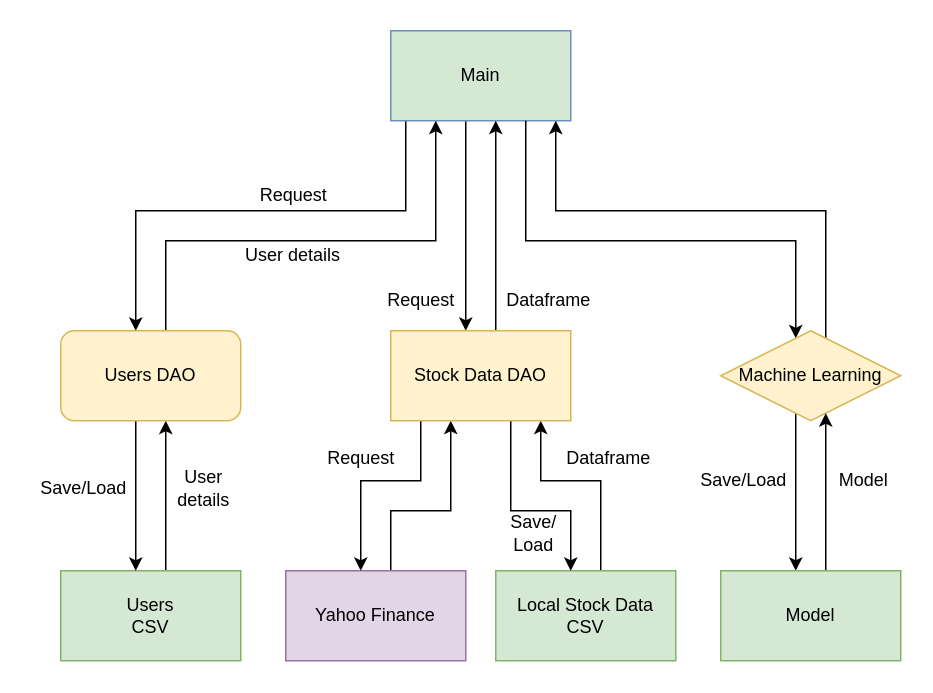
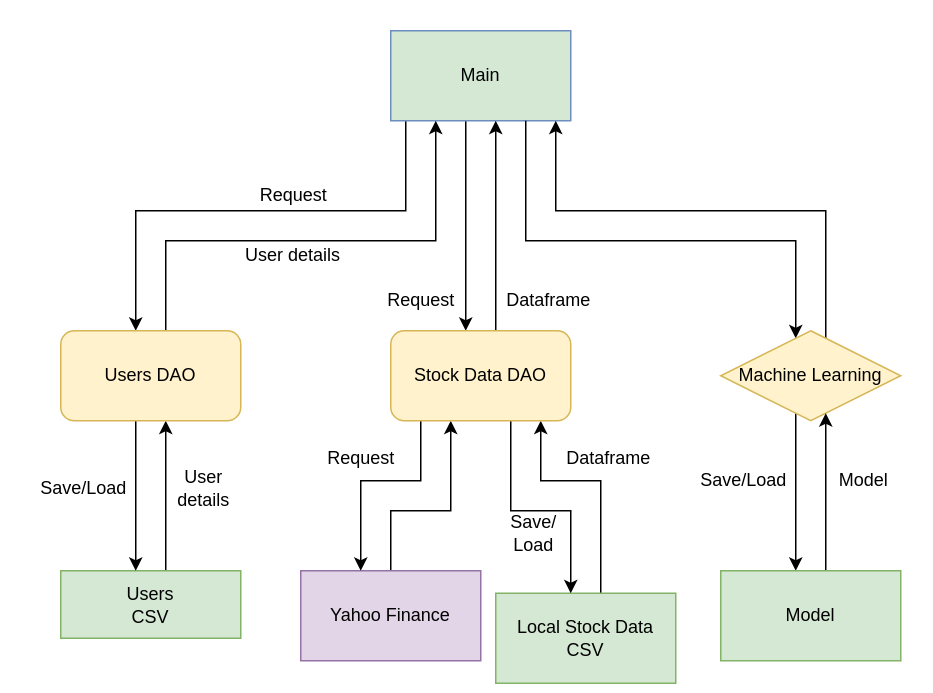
- <mxCell id="17" value="Stock Data DAO" style="rounded=0;whiteSpace=wrap;html=1;fillColor=#fff2cc;strokeColor=#d6b656;" vertex="1" parent="1"><mxGeometry x="260" y="220" width="120" height="60" as="geometry" /></mxCell>
+ <mxCell id="17" value="Stock Data DAO" style="whiteSpace=wrap;html=1;fillColor=#fff2cc;strokeColor=#d6b656;rounded=1;" vertex="1" parent="1"><mxGeometry x="260" y="220" width="120" height="60" as="geometry" /></mxCell>
- <mxCell id="8" value="Users&lt;br&gt;CSV" style="rounded=0;whiteSpace=wrap;html=1;fillColor=#d5e8d4;strokeColor=#82b366;" vertex="1" parent="1"><mxGeometry x="40" y="380" width="120" height="60" as="geometry" /></mxCell>
+ <mxCell id="8" value="Users&lt;br&gt;CSV" style="rounded=0;whiteSpace=wrap;html=1;fillColor=#d5e8d4;strokeColor=#82b366;" vertex="1" parent="1"><mxGeometry x="40" y="380" width="120" height="45" as="geometry" /></mxCell>
- <mxCell id="3" value="Yahoo Finance" style="rounded=0;whiteSpace=wrap;html=1;fillColor=#e1d5e7;strokeColor=#9673a6;" vertex="1" parent="1"><mxGeometry x="190" y="380" width="120" height="60" as="geometry" /></mxCell>
+ <mxCell id="3" value="Yahoo Finance" style="rounded=0;whiteSpace=wrap;html=1;fillColor=#e1d5e7;strokeColor=#9673a6;" vertex="1" parent="1"><mxGeometry x="200" y="380" width="120" height="60" as="geometry" /></mxCell>
- <mxCell id="10" value="Local Stock Data&lt;br&gt;CSV" style="rounded=0;whiteSpace=wrap;html=1;fillColor=#d5e8d4;strokeColor=#82b366;" vertex="1" parent="1"><mxGeometry x="330" y="380" width="120" height="60" as="geometry" /></mxCell>
+ <mxCell id="10" value="Local Stock Data&lt;br&gt;CSV" style="rounded=0;whiteSpace=wrap;html=1;fillColor=#d5e8d4;strokeColor=#82b366;" vertex="1" parent="1"><mxGeometry x="330" y="395" width="120" height="60" as="geometry" /></mxCell>
